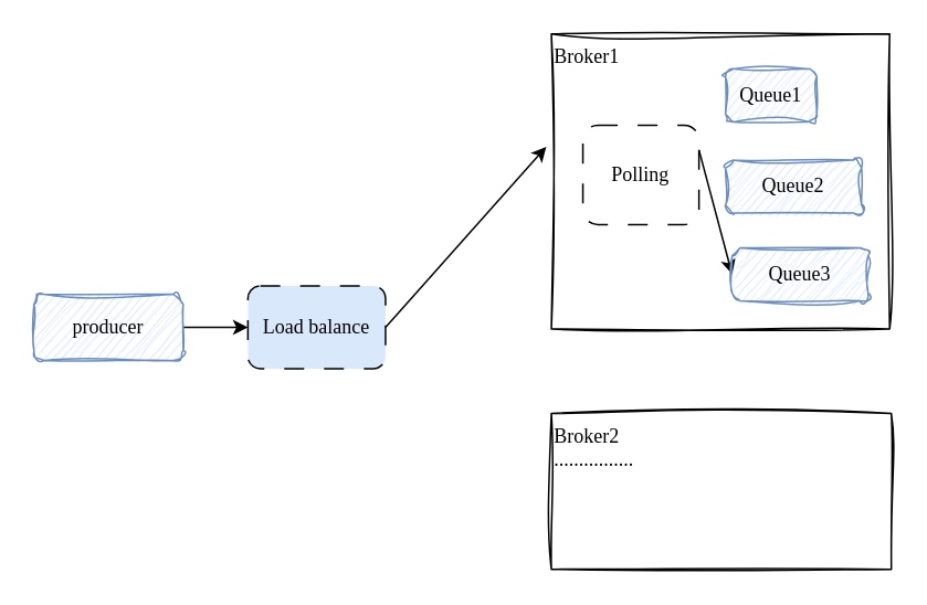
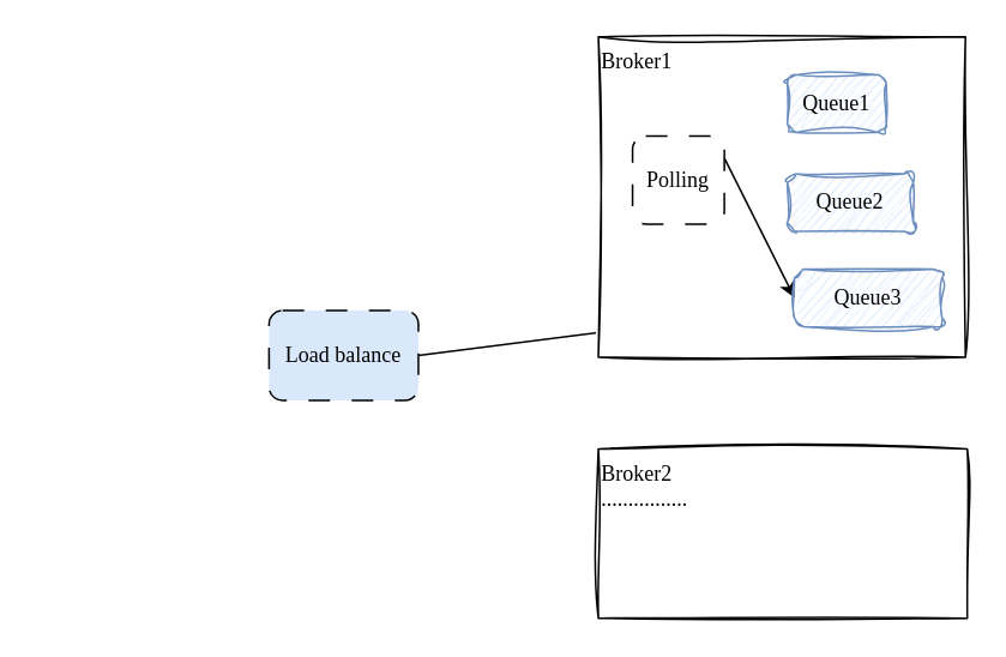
- <mxCell id="9" value="Polling" style="whiteSpace=wrap;html=1;fontFamily=Comic Sans MS;rounded=1;dashed=1;dashPattern=12 12;" vertex="1" parent="1"><mxGeometry x="351" y="75" width="70" height="60" as="geometry" /></mxCell>
+ <mxCell id="9" value="Polling" style="whiteSpace=wrap;html=1;fontFamily=Comic Sans MS;rounded=1;dashed=1;dashPattern=12 12;" vertex="1" parent="1"><mxGeometry x="351" y="75" width="51" height="49" as="geometry" /></mxCell>
- <mxCell id="11" value="Queue2" style="rounded=1;whiteSpace=wrap;html=1;sketch=1;curveFitting=1;jiggle=2;fontFamily=Comic Sans MS;fillColor=#dae8fc;strokeColor=#6c8ebf;" vertex="1" parent="1"><mxGeometry x="437" y="96" width="82" height="32" as="geometry" /></mxCell>
+ <mxCell id="11" value="Queue2" style="rounded=1;whiteSpace=wrap;html=1;sketch=1;curveFitting=1;jiggle=2;fontFamily=Comic Sans MS;fillColor=#dae8fc;strokeColor=#6c8ebf;" vertex="1" parent="1"><mxGeometry x="437" y="96" width="70" height="32" as="geometry" /></mxCell>
- <mxCell id="4" style="rounded=0;orthogonalLoop=1;jettySize=auto;html=1;exitX=1;exitY=0.5;exitDx=0;exitDy=0;entryX=-0.015;entryY=0.382;entryDx=0;entryDy=0;entryPerimeter=0;fontFamily=Comic Sans MS;fontSize=12;fontColor=default;" edge="1" parent="1" source="5" target="6"><mxGeometry relative="1" as="geometry" /></mxCell>
+ <mxCell id="4" style="rounded=0;orthogonalLoop=1;jettySize=auto;html=1;exitX=1;exitY=0.5;exitDx=0;exitDy=0;fontFamily=Comic Sans MS;fontSize=12;fontColor=default;" edge="1" parent="1" source="5" target="12"><mxGeometry relative="1" as="geometry" /></mxCell>
- <mxCell id="3" value="producer" style="rounded=1;whiteSpace=wrap;html=1;sketch=1;curveFitting=1;jiggle=2;fontFamily=Comic Sans MS;fillColor=#dae8fc;strokeColor=#6c8ebf;" vertex="1" parent="1"><mxGeometry x="20" y="177" width="90" height="40" as="geometry" /></mxCell>
- <mxCell id="2" value="" style="edgeStyle=orthogonalEdgeStyle;rounded=0;orthogonalLoop=1;jettySize=auto;html=1;fontFamily=Comic Sans MS;fontSize=12;fontColor=default;" edge="1" parent="1" source="3" target="5"><mxGeometry relative="1" as="geometry" /></mxCell>
